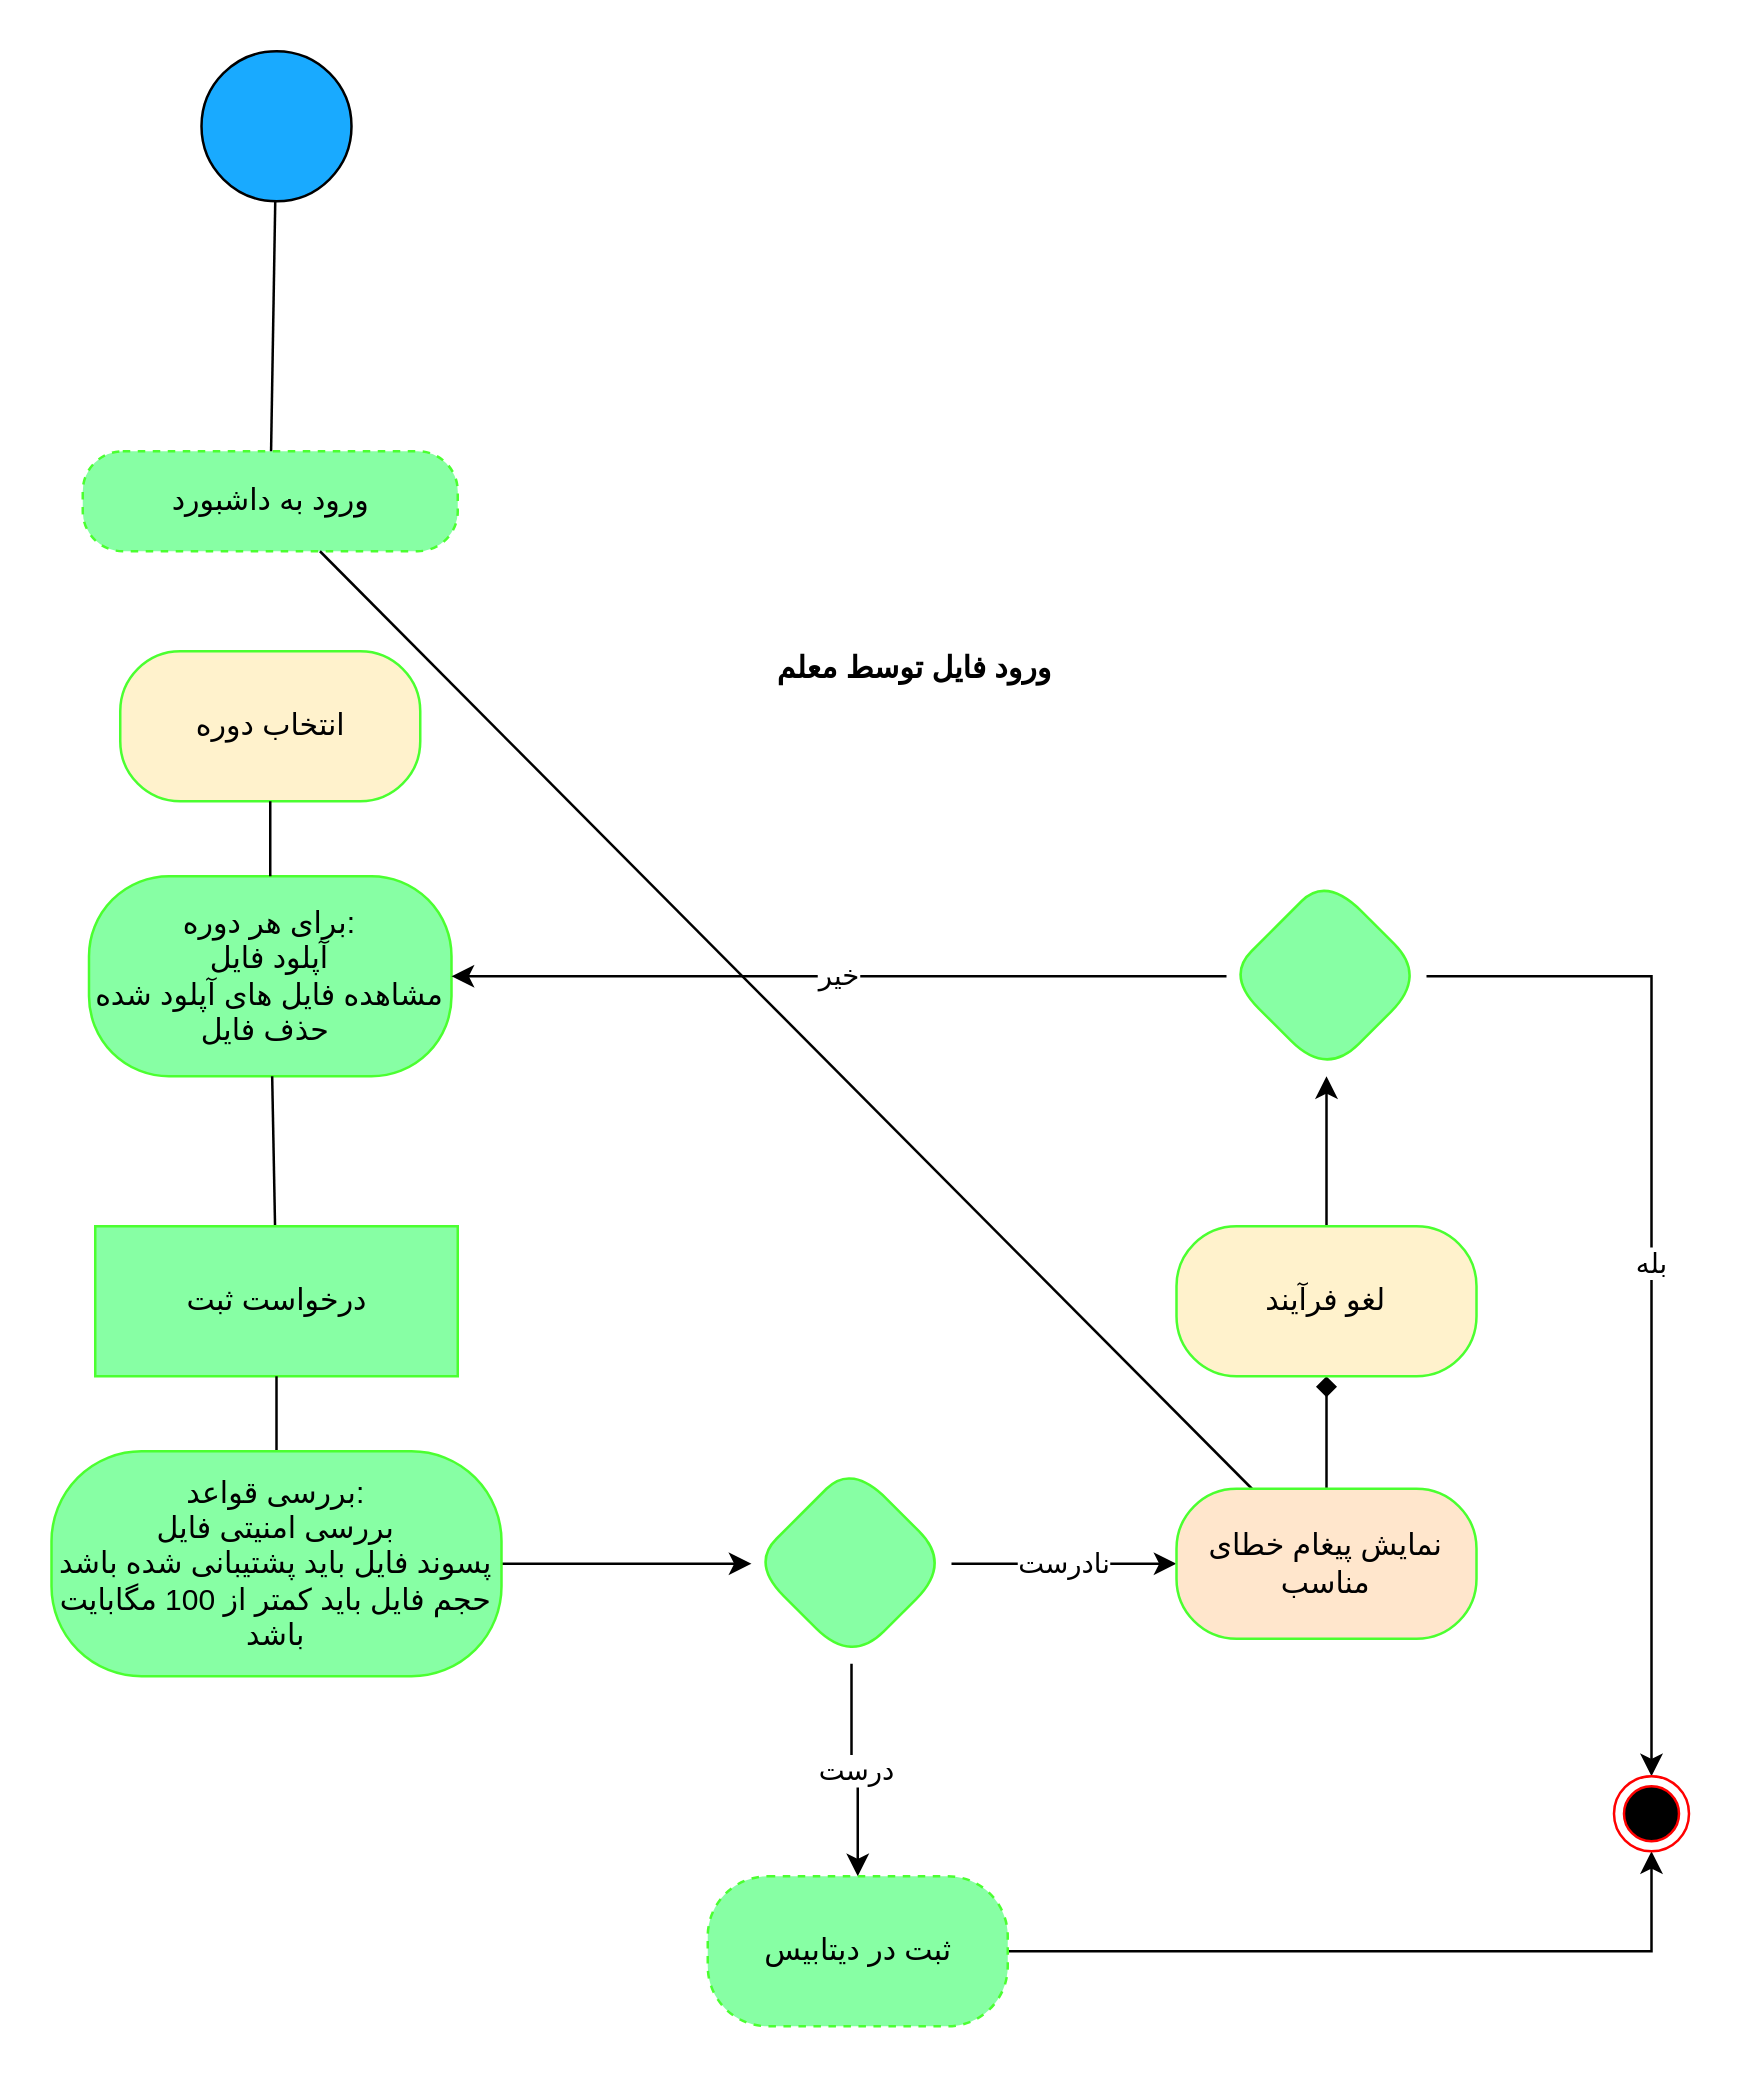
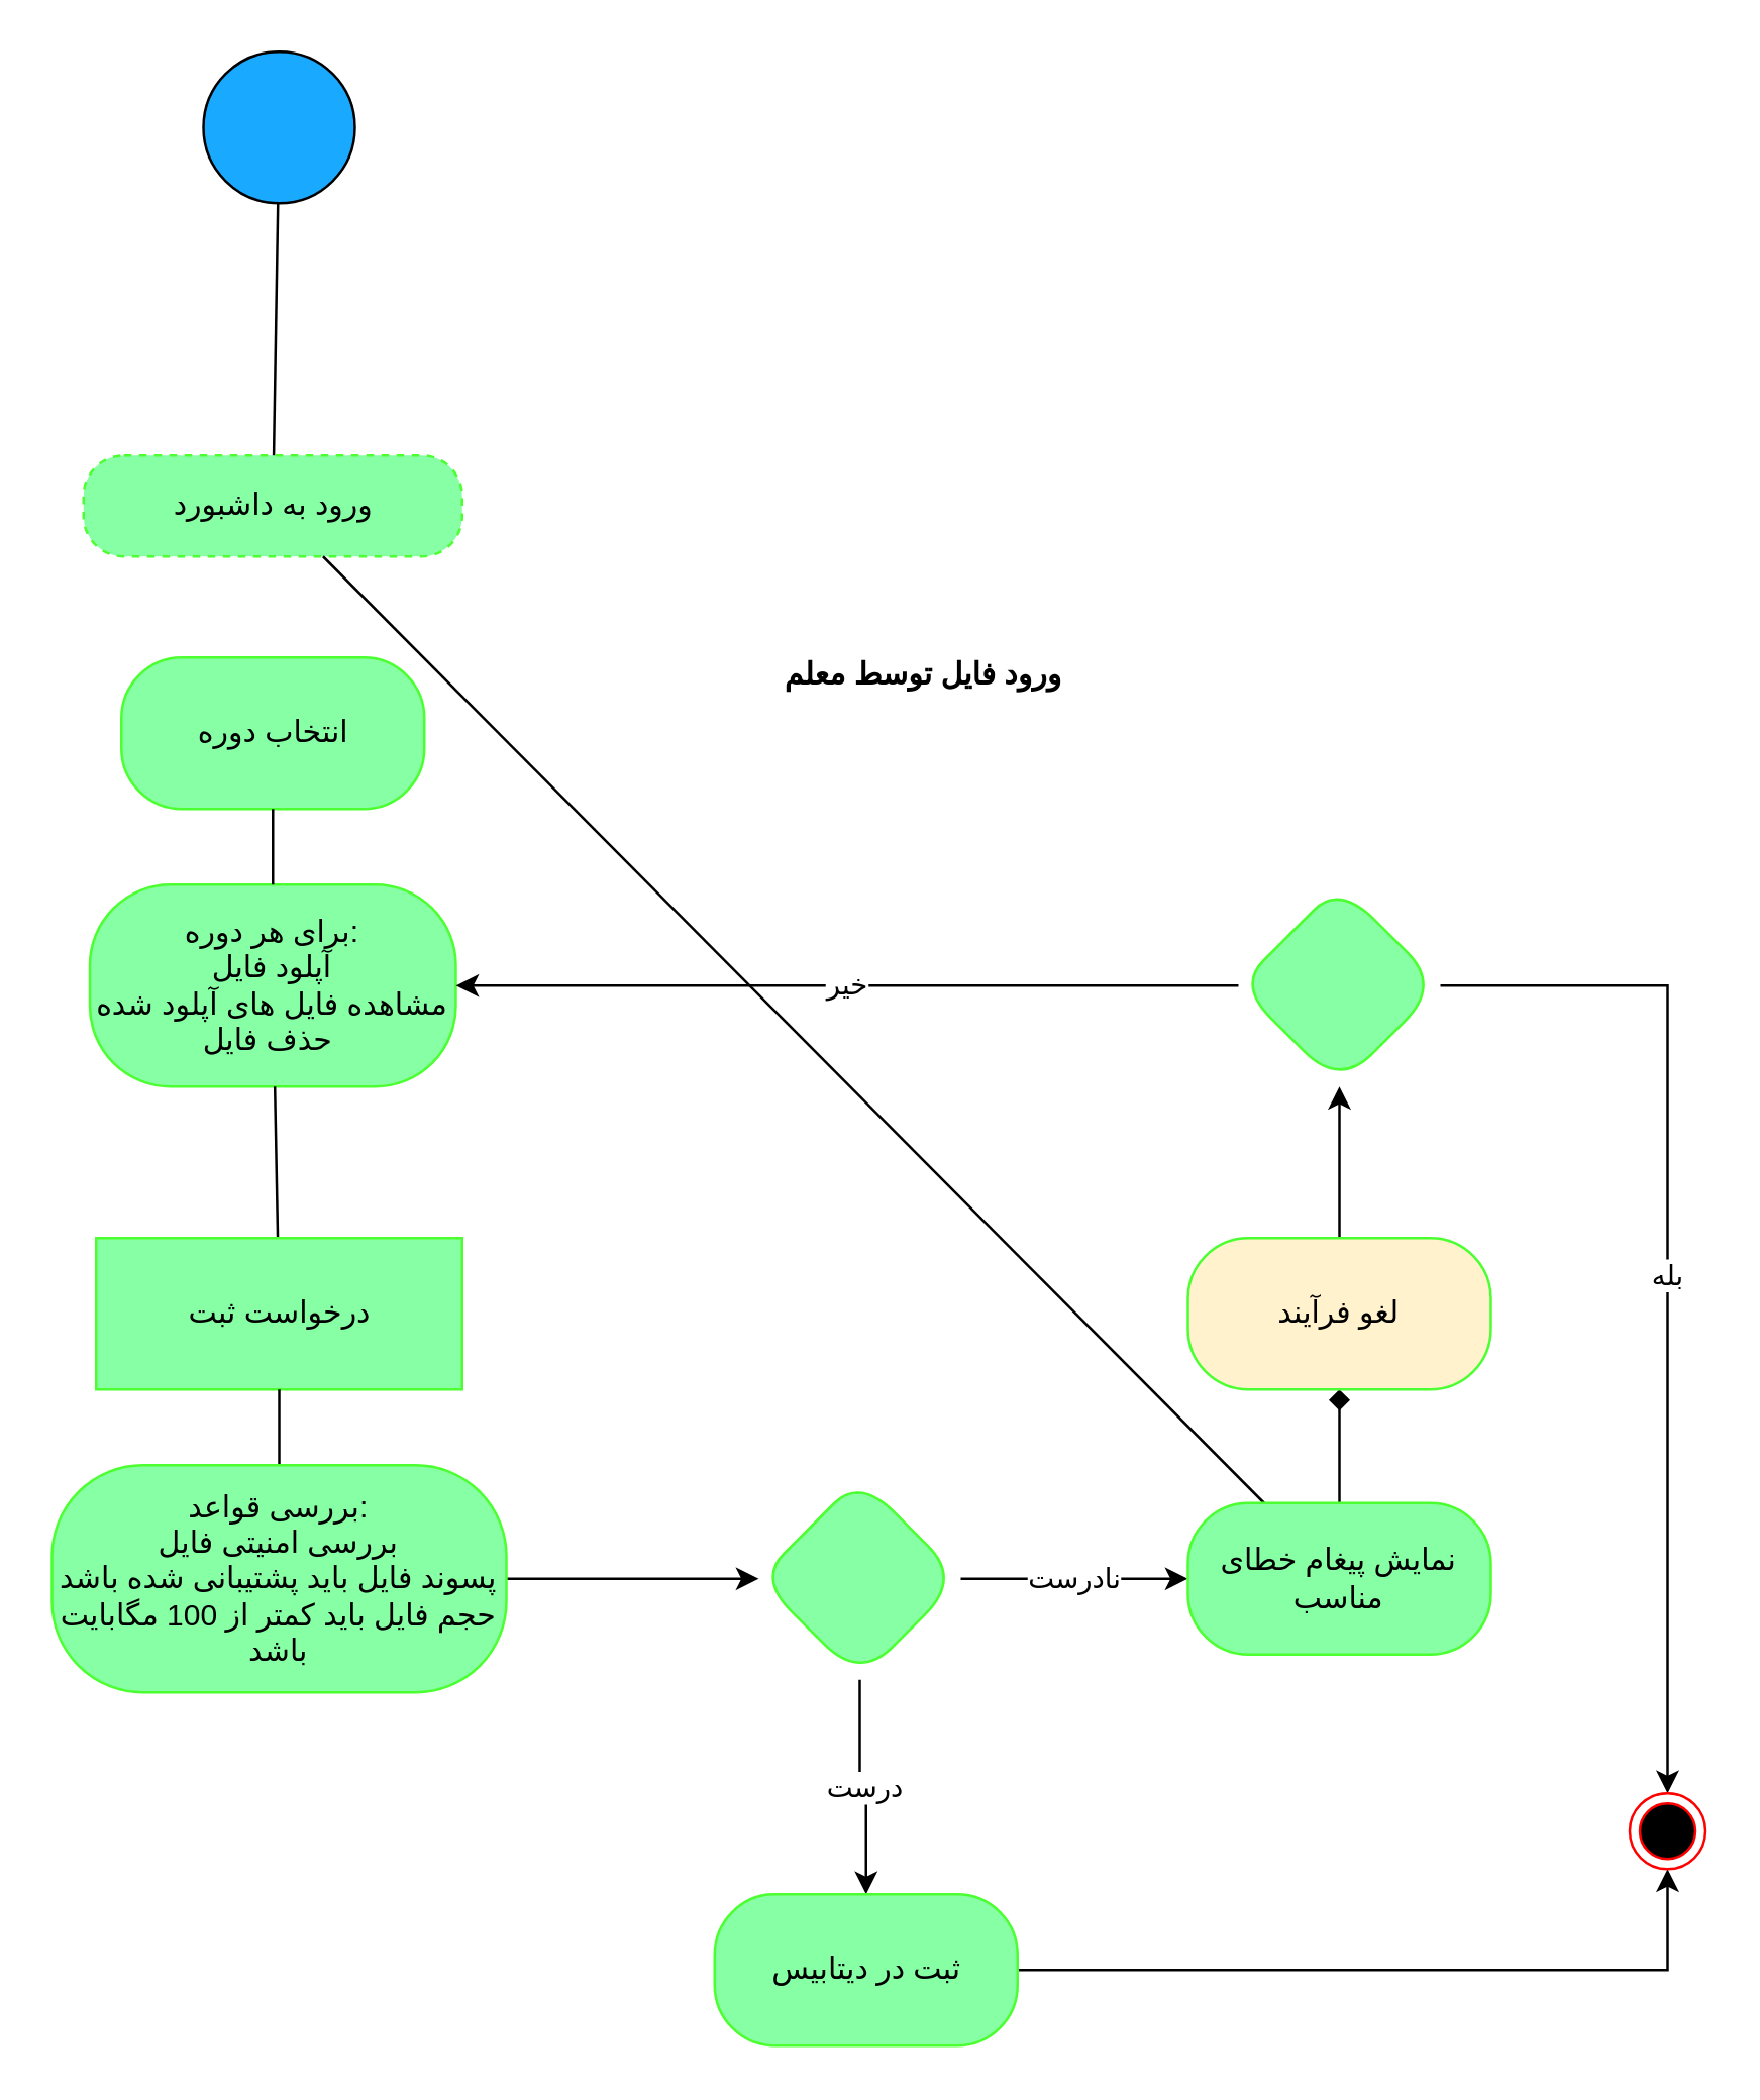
- <mxCell id="5" value="انتخاب دوره" style="whiteSpace=wrap;html=1;fillColor=#fff2cc;strokeColor=#4BFF30;fontColor=#000000;rounded=1;arcSize=40;" vertex="1" parent="1"><mxGeometry x="47.5" y="260" width="120" height="60" as="geometry" /></mxCell>
+ <mxCell id="5" value="انتخاب دوره" style="whiteSpace=wrap;html=1;fillColor=#87FFA4;strokeColor=#4BFF30;fontColor=#000000;rounded=1;arcSize=40;" vertex="1" parent="1"><mxGeometry x="47.5" y="260" width="120" height="60" as="geometry" /></mxCell>
- <mxCell id="20" value="نمایش پیغام خطای مناسب" style="whiteSpace=wrap;html=1;fillColor=#ffe6cc;strokeColor=#4BFF30;fontColor=#000000;rounded=1;arcSize=40;" vertex="1" parent="1"><mxGeometry x="470" y="595" width="120" height="60" as="geometry" /></mxCell>
+ <mxCell id="20" value="نمایش پیغام خطای مناسب" style="whiteSpace=wrap;html=1;fillColor=#87FFA4;strokeColor=#4BFF30;fontColor=#000000;rounded=1;arcSize=40;" vertex="1" parent="1"><mxGeometry x="470" y="595" width="120" height="60" as="geometry" /></mxCell>
- <mxCell id="18" value="ثبت در دیتابیس" style="whiteSpace=wrap;html=1;fillColor=#87FFA4;strokeColor=#4BFF30;fontColor=#000000;rounded=1;arcSize=40;dashed=1;" vertex="1" parent="1"><mxGeometry x="282.5" y="750" width="120" height="60" as="geometry" /></mxCell>
+ <mxCell id="18" value="ثبت در دیتابیس" style="whiteSpace=wrap;html=1;fillColor=#87FFA4;strokeColor=#4BFF30;fontColor=#000000;rounded=1;arcSize=40;" vertex="1" parent="1"><mxGeometry x="282.5" y="750" width="120" height="60" as="geometry" /></mxCell>
